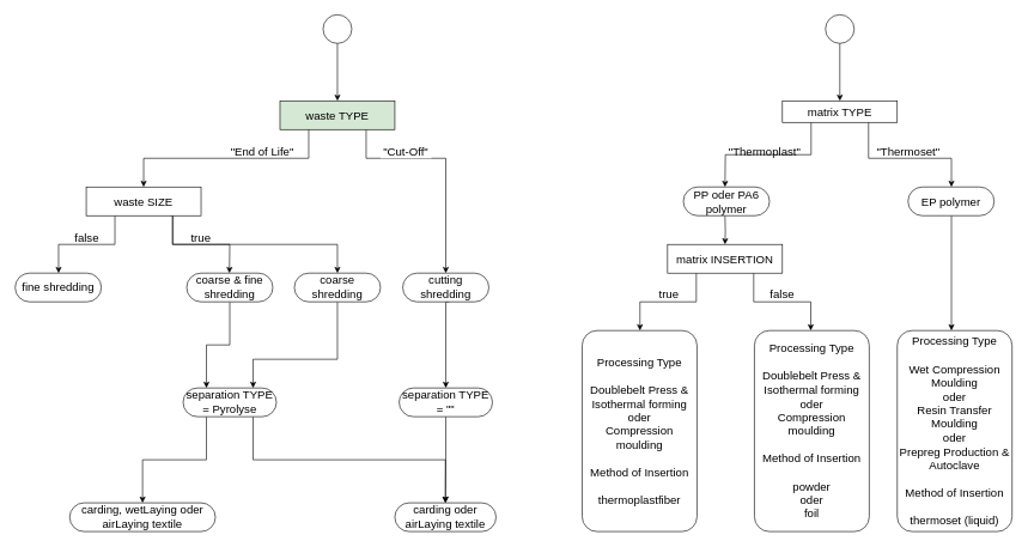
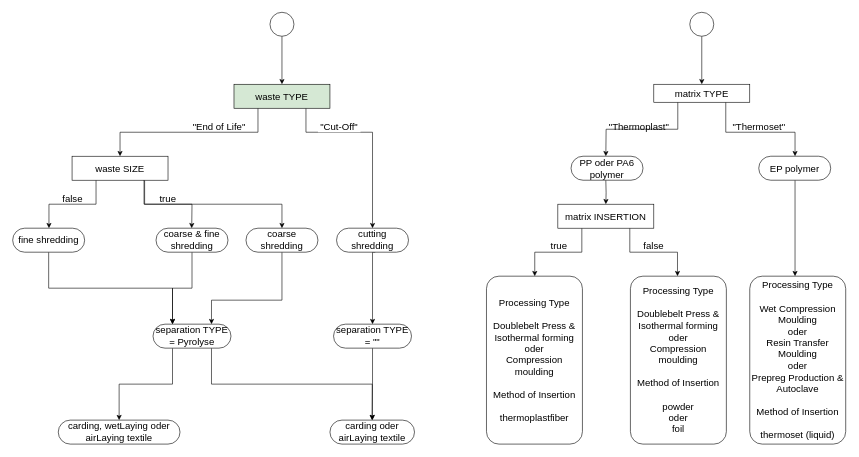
+ <mxCell id="18" style="edgeStyle=orthogonalEdgeStyle;rounded=0;orthogonalLoop=1;jettySize=auto;html=1;entryX=0.25;entryY=0;entryDx=0;entryDy=0;" edge="1" parent="1" source="19" target="48"><mxGeometry relative="1" as="geometry"><Array as="points"><mxPoint x="80" y="480" /><mxPoint x="287" y="480" /></Array></mxGeometry></mxCell>
